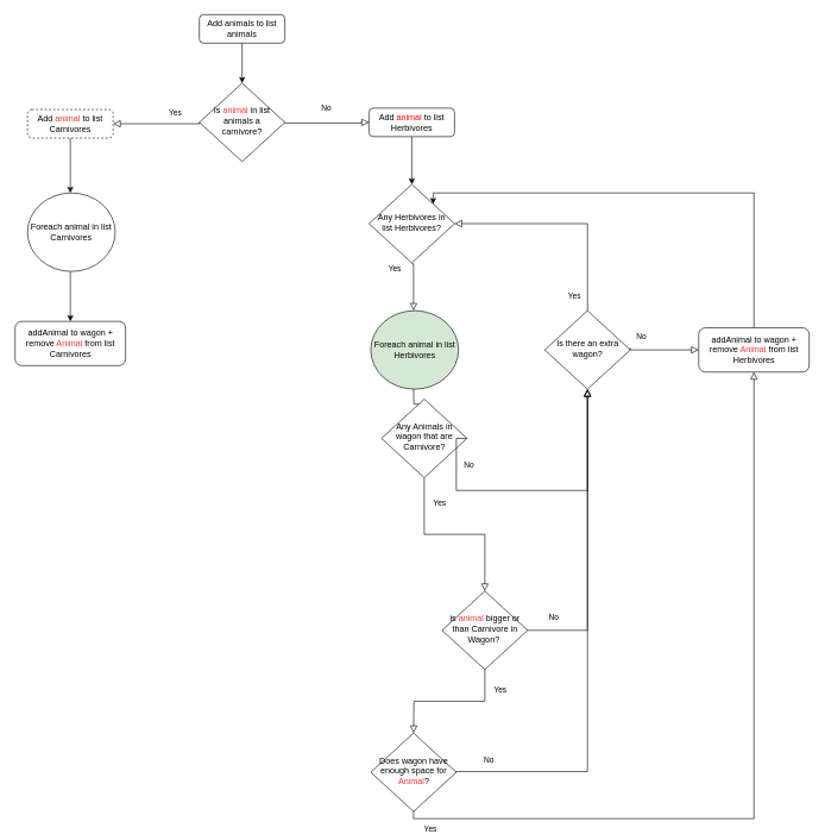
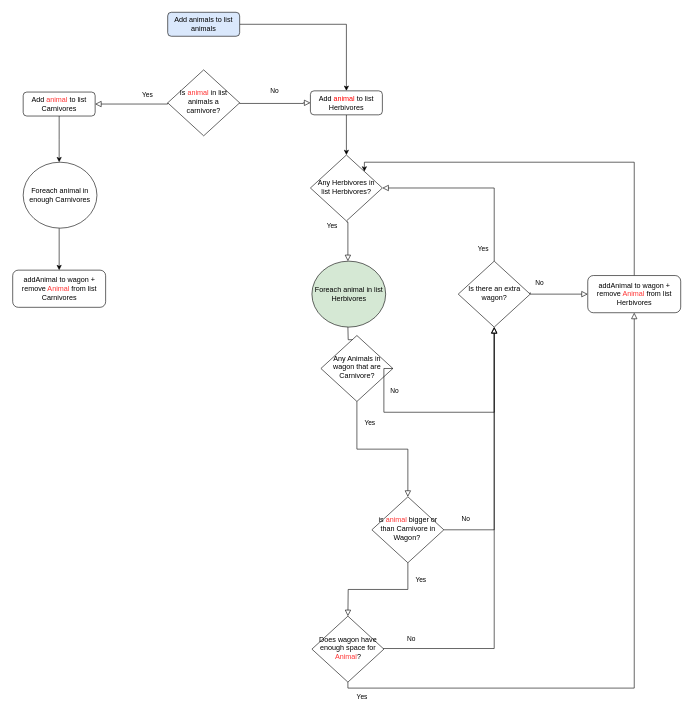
- <mxCell id="4" value="Add animals to list animals" style="rounded=1;whiteSpace=wrap;html=1;fontSize=12;glass=0;strokeWidth=1;shadow=0;" parent="1" vertex="1"><mxGeometry x="279" y="20" width="120" height="40" as="geometry" /></mxCell>
+ <mxCell id="4" value="Add animals to list animals" style="rounded=1;whiteSpace=wrap;html=1;fontSize=12;glass=0;strokeWidth=1;shadow=0;fillColor=#dae8fc;" parent="1" vertex="1"><mxGeometry x="279" y="20" width="120" height="40" as="geometry" /></mxCell>
- <mxCell id="3" style="edgeStyle=orthogonalEdgeStyle;rounded=0;orthogonalLoop=1;jettySize=auto;html=1;fontColor=#000000;" edge="1" parent="1" source="4" target="2"><mxGeometry relative="1" as="geometry" /></mxCell>
+ <mxCell id="3" style="edgeStyle=orthogonalEdgeStyle;rounded=0;orthogonalLoop=1;jettySize=auto;html=1;fontColor=#000000;" edge="1" parent="1" source="4" target="10"><mxGeometry relative="1" as="geometry" /></mxCell>
- <mxCell id="7" value="Add &lt;font color=&quot;#ff3333&quot;&gt;animal &lt;/font&gt;to list Carnivores" style="rounded=1;whiteSpace=wrap;html=1;fontSize=12;glass=0;strokeWidth=1;shadow=0;dashed=1;" parent="1" vertex="1"><mxGeometry x="38" y="153" width="120" height="40" as="geometry" /></mxCell>
+ <mxCell id="7" value="Add &lt;font color=&quot;#ff3333&quot;&gt;animal &lt;/font&gt;to list Carnivores" style="rounded=1;whiteSpace=wrap;html=1;fontSize=12;glass=0;strokeWidth=1;shadow=0;" parent="1" vertex="1"><mxGeometry x="38" y="153" width="120" height="40" as="geometry" /></mxCell>
- <mxCell id="30" value="&lt;span style=&quot;&quot;&gt;Foreach animal in list Carnivores&lt;/span&gt;" style="ellipse;whiteSpace=wrap;html=1;fontColor=#000000;" vertex="1" parent="1"><mxGeometry x="38" y="270" width="123" height="110" as="geometry" /></mxCell>
+ <mxCell id="30" value="&lt;span style=&quot;&quot;&gt;Foreach animal in enough Carnivores&lt;/span&gt;" style="ellipse;whiteSpace=wrap;html=1;fontColor=#000000;" vertex="1" parent="1"><mxGeometry x="38" y="270" width="123" height="110" as="geometry" /></mxCell>
